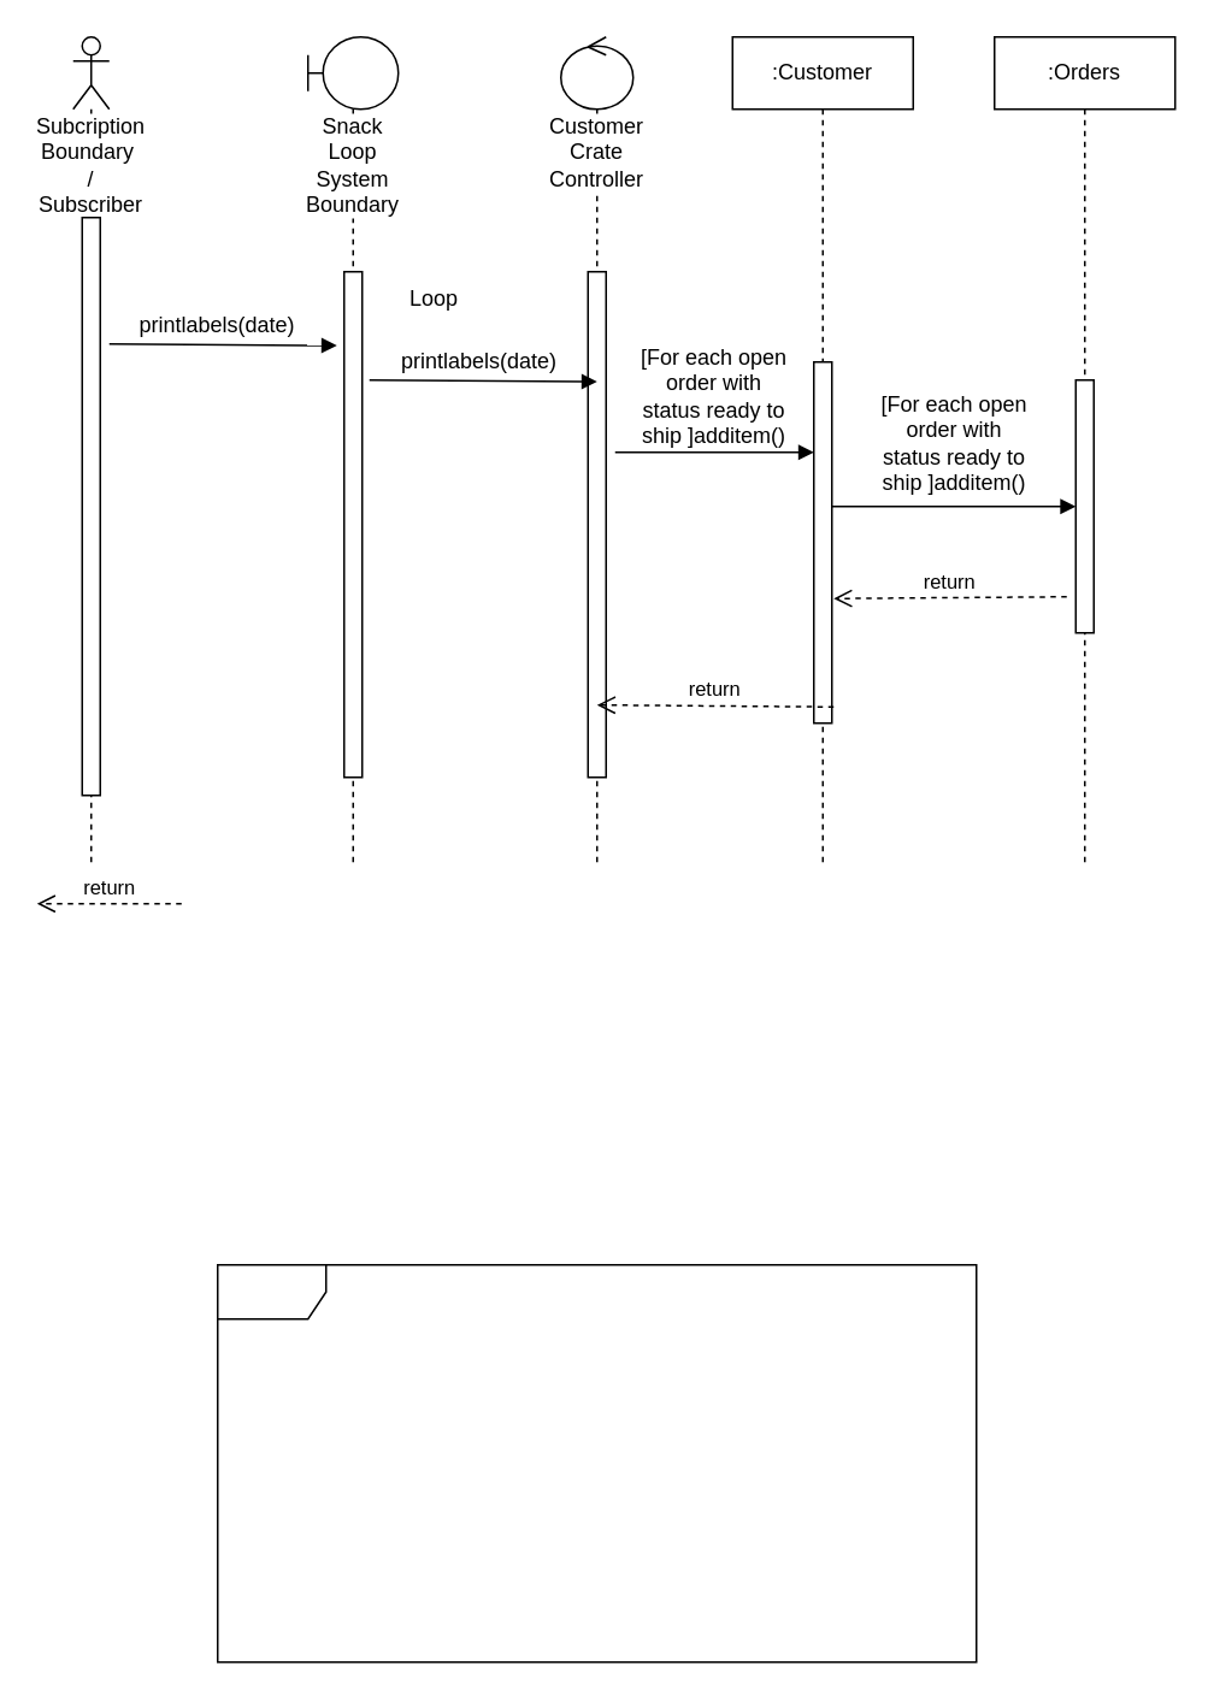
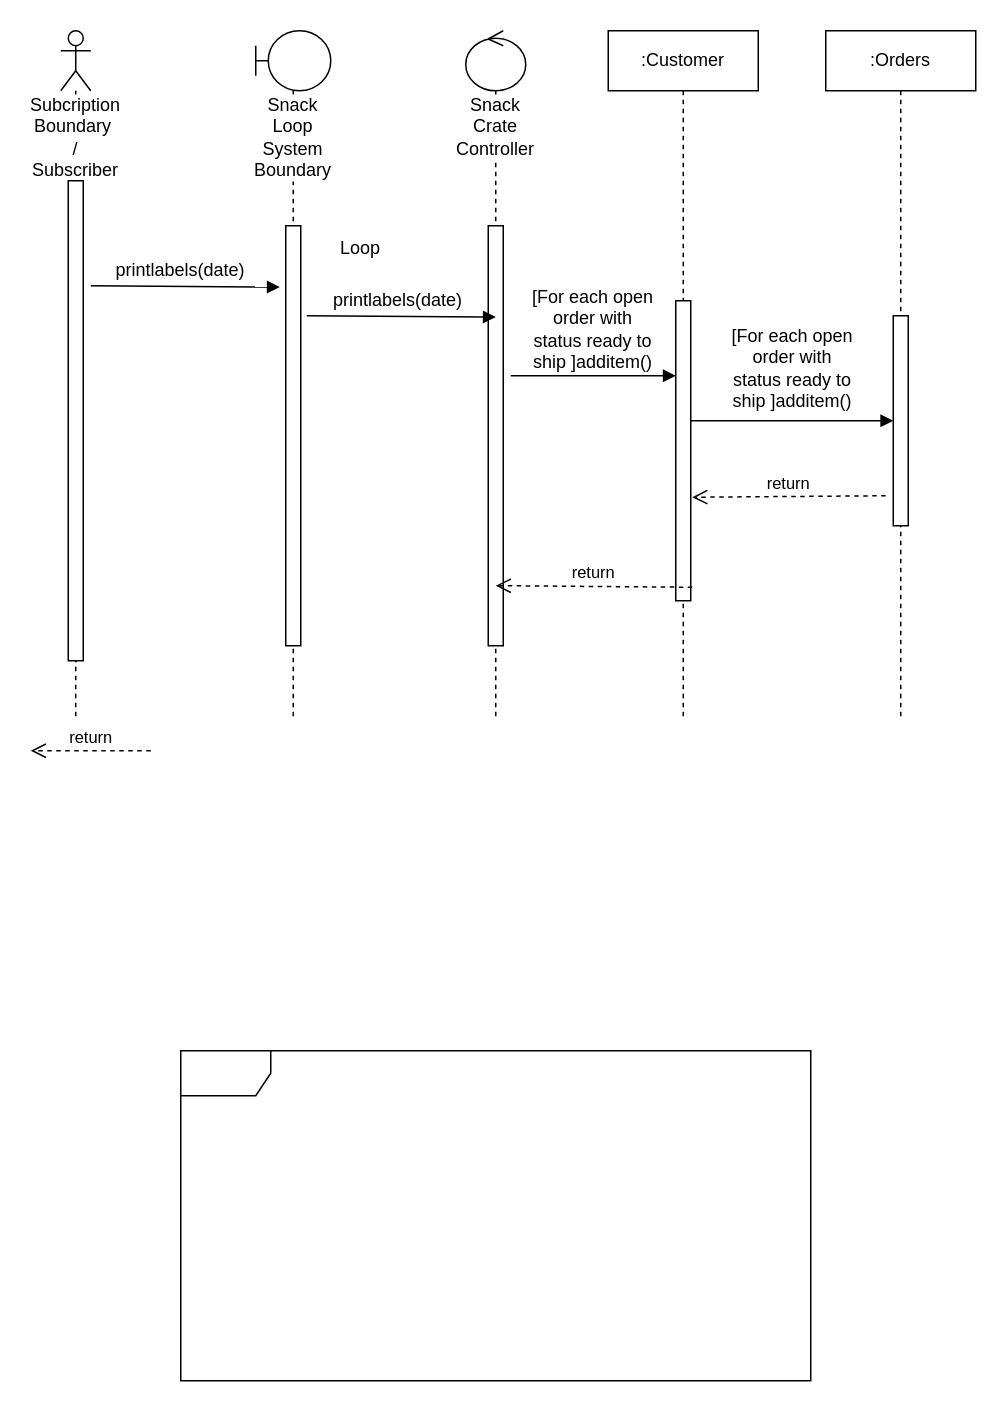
- <mxCell id="6" value="Customer Crate Controller" style="shape=umlLifeline;participant=umlControl;perimeter=lifelinePerimeter;whiteSpace=wrap;html=1;container=1;collapsible=0;recursiveResize=0;verticalAlign=top;spacingTop=36;labelBackgroundColor=#ffffff;outlineConnect=0;" vertex="1" parent="1"><mxGeometry x="310" y="20" width="40" height="460" as="geometry" /></mxCell>
+ <mxCell id="6" value="Snack Crate Controller" style="shape=umlLifeline;participant=umlControl;perimeter=lifelinePerimeter;whiteSpace=wrap;html=1;container=1;collapsible=0;recursiveResize=0;verticalAlign=top;spacingTop=36;labelBackgroundColor=#ffffff;outlineConnect=0;" vertex="1" parent="1"><mxGeometry x="310" y="20" width="40" height="460" as="geometry" /></mxCell>
